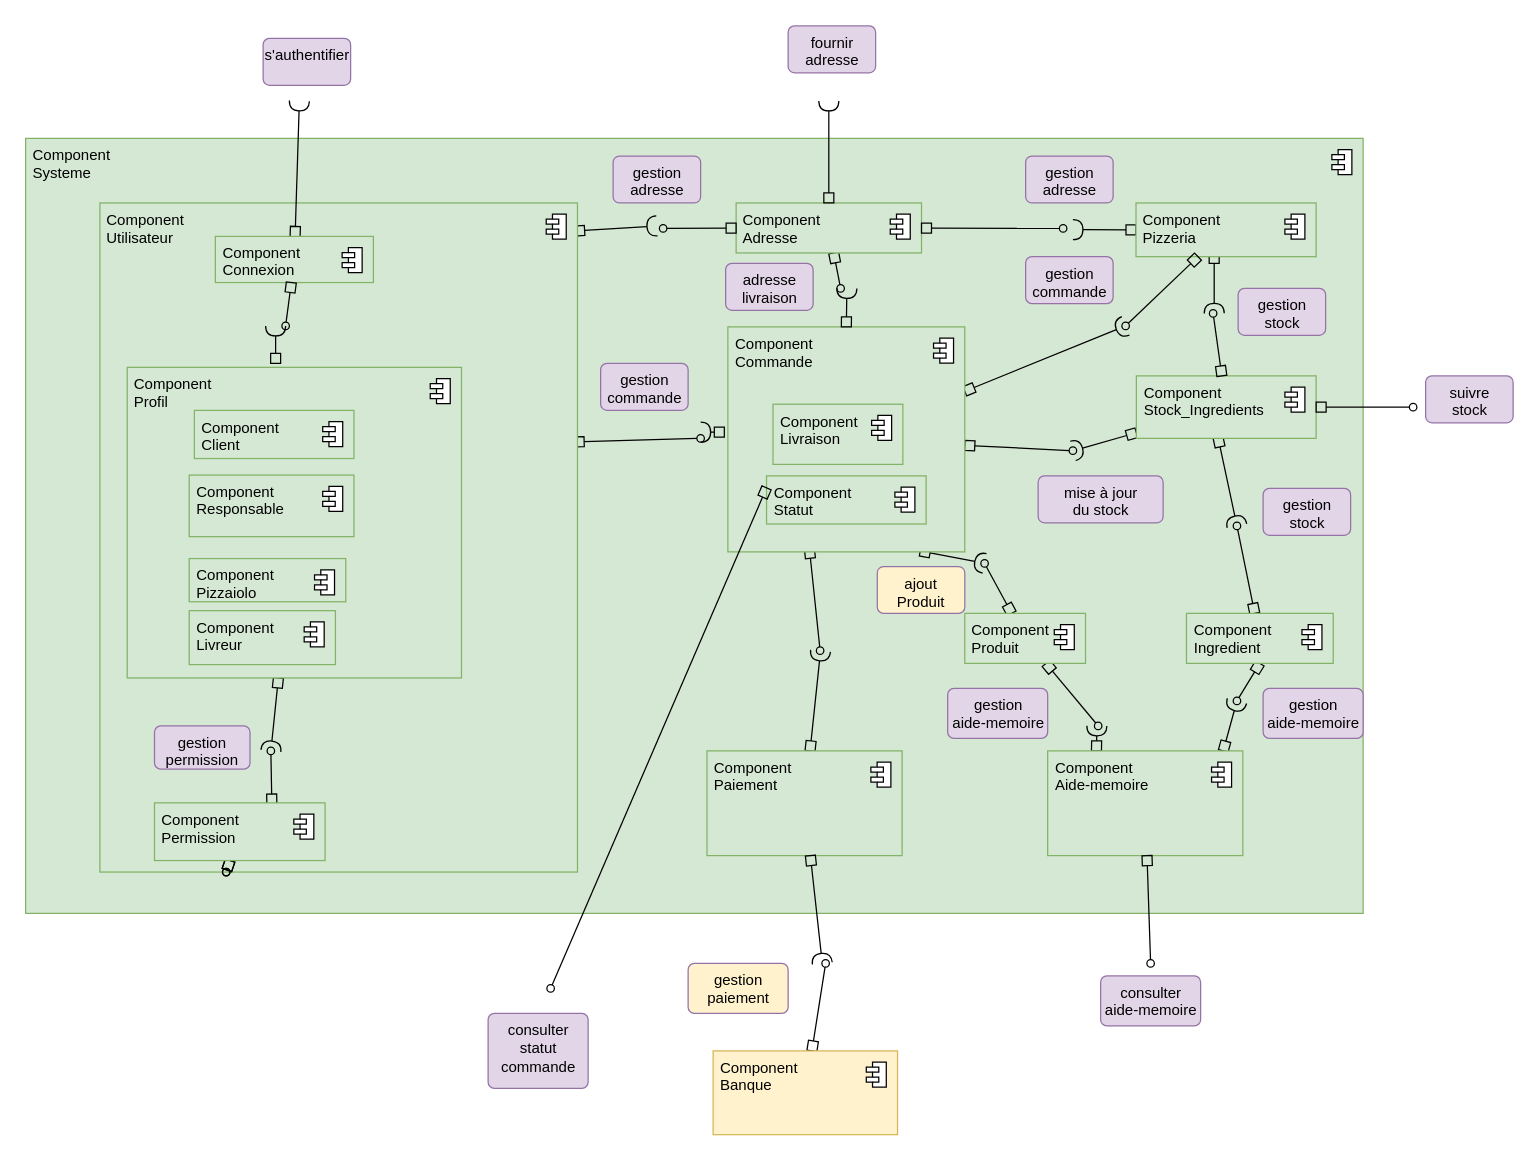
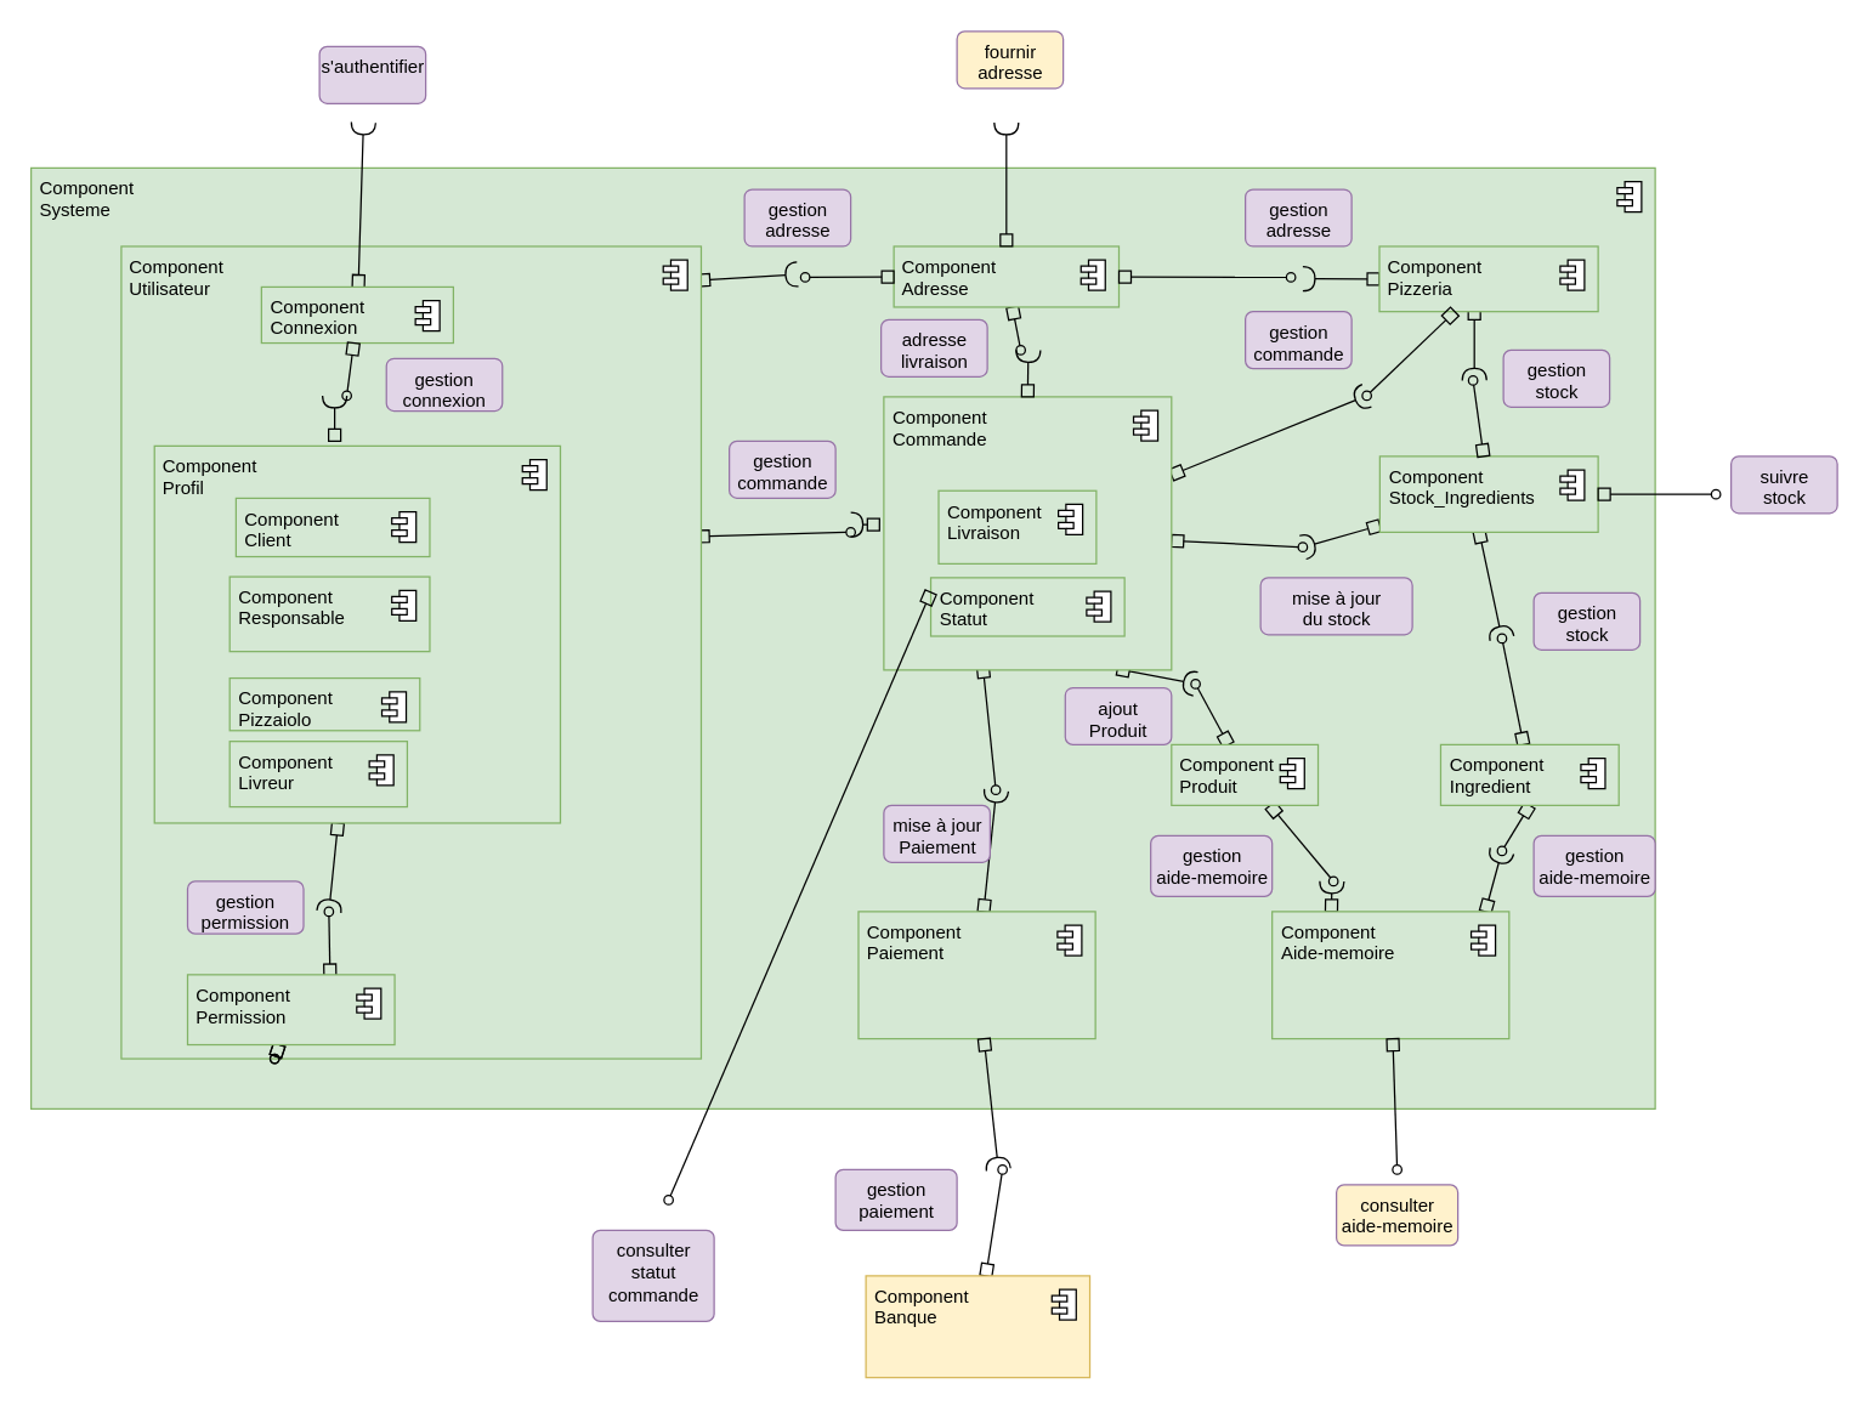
- <mxCell id="92" value="fournir&lt;br&gt;adresse" style="html=1;align=center;verticalAlign=top;rounded=1;absoluteArcSize=1;arcSize=10;dashed=0;fillColor=#e1d5e7;strokeColor=#9673a6;" vertex="1" parent="1"><mxGeometry x="630" y="20" width="70" height="37.5" as="geometry" /></mxCell>
+ <mxCell id="92" value="fournir&lt;br&gt;adresse" style="html=1;align=center;verticalAlign=top;rounded=1;absoluteArcSize=1;arcSize=10;dashed=0;fillColor=#fff2cc;strokeColor=#9673a6;" vertex="1" parent="1"><mxGeometry x="630" y="20" width="70" height="37.5" as="geometry" /></mxCell>
+ <mxCell id="29" value="gestion &lt;br&gt;connexion" style="html=1;align=center;verticalAlign=top;rounded=1;absoluteArcSize=1;arcSize=10;dashed=0;fillColor=#e1d5e7;strokeColor=#9673a6;" parent="7" vertex="1"><mxGeometry x="174.647" y="73.832" width="76.408" height="34.609" as="geometry" /></mxCell>
- <mxCell id="79" value="ajout&lt;br&gt;Produit" style="html=1;align=center;verticalAlign=top;rounded=1;absoluteArcSize=1;arcSize=10;dashed=0;fillColor=#fff2cc;strokeColor=#9673a6;" parent="3" vertex="1"><mxGeometry x="681.34" y="342.5" width="70" height="37.5" as="geometry" /></mxCell>
+ <mxCell id="79" value="ajout&lt;br&gt;Produit" style="html=1;align=center;verticalAlign=top;rounded=1;absoluteArcSize=1;arcSize=10;dashed=0;fillColor=#e1d5e7;strokeColor=#9673a6;" parent="3" vertex="1"><mxGeometry x="681.34" y="342.5" width="70" height="37.5" as="geometry" /></mxCell>
+ <mxCell id="72" value="mise à jour&lt;br&gt;Paiement" style="html=1;align=center;verticalAlign=top;rounded=1;absoluteArcSize=1;arcSize=10;dashed=0;fillColor=#e1d5e7;strokeColor=#9673a6;" parent="3" vertex="1"><mxGeometry x="561.8" y="420" width="70" height="37.5" as="geometry" /></mxCell>
- <mxCell id="2" value="gestion &lt;br&gt;paiement" style="html=1;align=center;verticalAlign=top;rounded=1;absoluteArcSize=1;arcSize=10;dashed=0;fillColor=#fff2cc;strokeColor=#9673a6;" parent="1" vertex="1"><mxGeometry x="550" y="770" width="80" height="40" as="geometry" /></mxCell>
+ <mxCell id="2" value="gestion &lt;br&gt;paiement" style="html=1;align=center;verticalAlign=top;rounded=1;absoluteArcSize=1;arcSize=10;dashed=0;fillColor=#e1d5e7;strokeColor=#9673a6;" parent="1" vertex="1"><mxGeometry x="550" y="770" width="80" height="40" as="geometry" /></mxCell>
- <mxCell id="96" value="consulter&lt;br&gt;aide-memoire" style="html=1;align=center;verticalAlign=top;rounded=1;absoluteArcSize=1;arcSize=10;dashed=0;fillColor=#e1d5e7;strokeColor=#9673a6;" vertex="1" parent="1"><mxGeometry x="880" y="780" width="80" height="40" as="geometry" /></mxCell>
+ <mxCell id="96" value="consulter&lt;br&gt;aide-memoire" style="html=1;align=center;verticalAlign=top;rounded=1;absoluteArcSize=1;arcSize=10;dashed=0;fillColor=#fff2cc;strokeColor=#9673a6;" vertex="1" parent="1"><mxGeometry x="880" y="780" width="80" height="40" as="geometry" /></mxCell>
